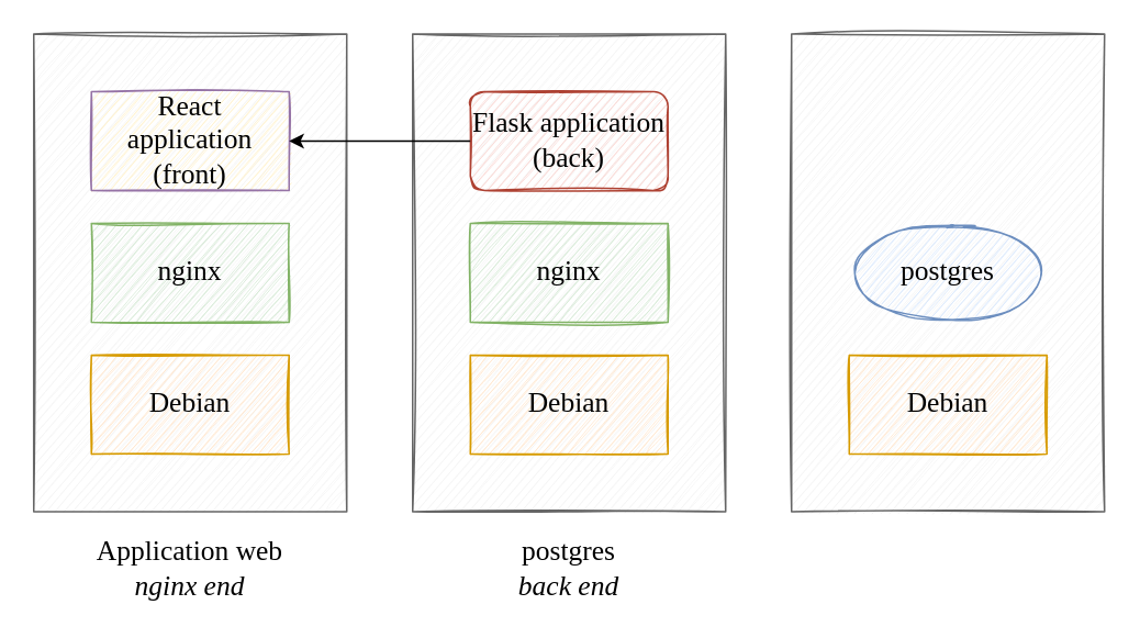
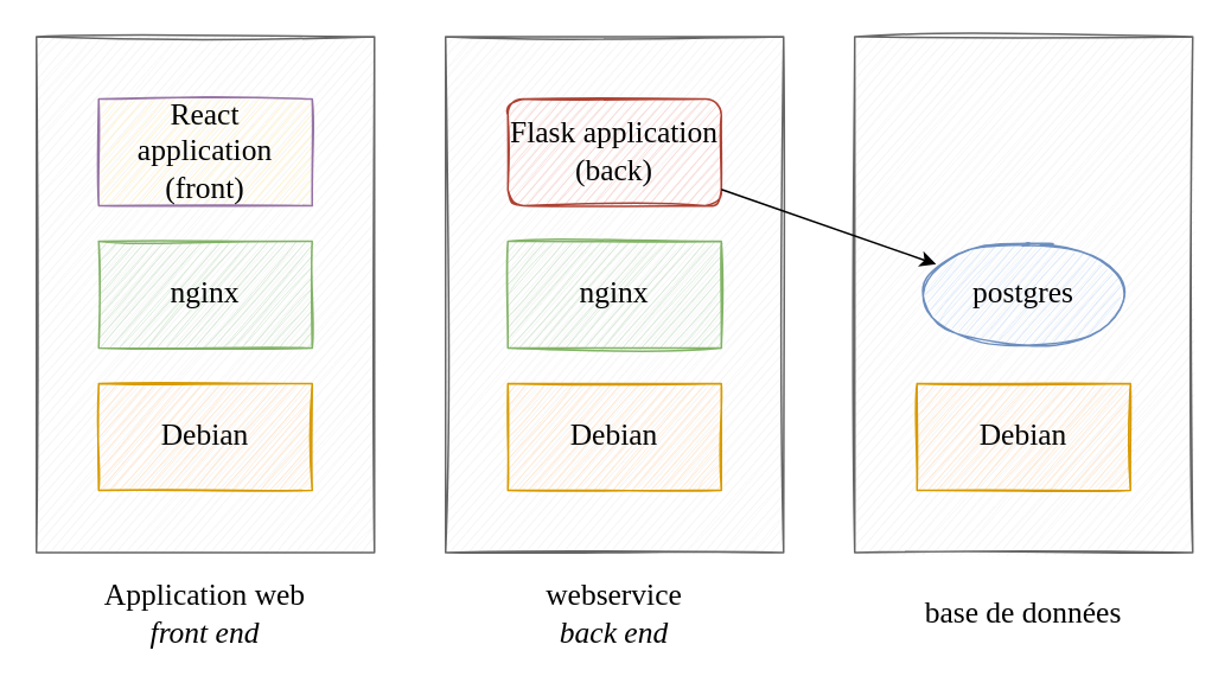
- <mxCell id="13" value="" style="endArrow=classic;html=1;fontFamily=Architects Daughter;horizontal=1;fontSize=17;" parent="1" source="10" target="7" edge="1"><mxGeometry width="50" height="50" relative="1" as="geometry"><mxPoint x="285" y="85" as="sourcePoint" /><mxPoint x="335" y="35" as="targetPoint" /></mxGeometry></mxCell>
+ <mxCell id="13" value="" style="endArrow=classic;html=1;fontFamily=Architects Daughter;horizontal=1;fontSize=17;" parent="1" source="10" target="12" edge="1"><mxGeometry width="50" height="50" relative="1" as="geometry"><mxPoint x="285" y="85" as="sourcePoint" /><mxPoint x="335" y="35" as="targetPoint" /></mxGeometry></mxCell>
- <mxCell id="14" value="&lt;span style=&quot;color: rgb(0 , 0 , 0) ; font-size: 17px ; font-style: normal ; font-weight: 400 ; letter-spacing: normal ; text-align: center ; text-indent: 0px ; text-transform: none ; word-spacing: 0px ; display: inline ; float: none&quot;&gt;Application web&lt;/span&gt;&lt;br style=&quot;color: rgb(0 , 0 , 0) ; font-size: 17px ; font-style: normal ; font-weight: 400 ; letter-spacing: normal ; text-align: center ; text-indent: 0px ; text-transform: none ; word-spacing: 0px&quot;&gt;&lt;i style=&quot;color: rgb(0 , 0 , 0) ; font-size: 17px ; font-weight: 400 ; letter-spacing: normal ; text-align: center ; text-indent: 0px ; text-transform: none ; word-spacing: 0px&quot;&gt;nginx end&lt;/i&gt;" style="text;html=1;align=center;verticalAlign=middle;whiteSpace=wrap;rounded=0;fontFamily=Architects Daughter;fontSize=17;" vertex="1" parent="1"><mxGeometry x="45" y="325" width="140" height="40" as="geometry" /></mxCell>
+ <mxCell id="14" value="&lt;span style=&quot;color: rgb(0 , 0 , 0) ; font-size: 17px ; font-style: normal ; font-weight: 400 ; letter-spacing: normal ; text-align: center ; text-indent: 0px ; text-transform: none ; word-spacing: 0px ; display: inline ; float: none&quot;&gt;Application web&lt;/span&gt;&lt;br style=&quot;color: rgb(0 , 0 , 0) ; font-size: 17px ; font-style: normal ; font-weight: 400 ; letter-spacing: normal ; text-align: center ; text-indent: 0px ; text-transform: none ; word-spacing: 0px&quot;&gt;&lt;i style=&quot;color: rgb(0 , 0 , 0) ; font-size: 17px ; font-weight: 400 ; letter-spacing: normal ; text-align: center ; text-indent: 0px ; text-transform: none ; word-spacing: 0px&quot;&gt;front end&lt;/i&gt;" style="text;html=1;align=center;verticalAlign=middle;whiteSpace=wrap;rounded=0;fontFamily=Architects Daughter;fontSize=17;" vertex="1" parent="1"><mxGeometry x="45" y="325" width="140" height="40" as="geometry" /></mxCell>
- <mxCell id="15" value="&lt;font style=&quot;font-size: 17px&quot;&gt;postgres&lt;/font&gt;&lt;br style=&quot;color: rgb(0 , 0 , 0) ; font-size: 17px ; font-style: normal ; font-weight: 400 ; letter-spacing: normal ; text-align: center ; text-indent: 0px ; text-transform: none ; word-spacing: 0px&quot;&gt;&lt;i style=&quot;color: rgb(0 , 0 , 0) ; font-size: 17px ; font-weight: 400 ; letter-spacing: normal ; text-align: center ; text-indent: 0px ; text-transform: none ; word-spacing: 0px&quot;&gt;back end&lt;/i&gt;" style="text;html=1;strokeColor=none;fillColor=none;align=center;verticalAlign=middle;whiteSpace=wrap;rounded=0;fontFamily=Architects Daughter;fontSize=17;" vertex="1" parent="1"><mxGeometry x="275" y="325" width="140" height="40" as="geometry" /></mxCell>
+ <mxCell id="15" value="&lt;font style=&quot;font-size: 17px&quot;&gt;webservice&lt;/font&gt;&lt;br style=&quot;color: rgb(0 , 0 , 0) ; font-size: 17px ; font-style: normal ; font-weight: 400 ; letter-spacing: normal ; text-align: center ; text-indent: 0px ; text-transform: none ; word-spacing: 0px&quot;&gt;&lt;i style=&quot;color: rgb(0 , 0 , 0) ; font-size: 17px ; font-weight: 400 ; letter-spacing: normal ; text-align: center ; text-indent: 0px ; text-transform: none ; word-spacing: 0px&quot;&gt;back end&lt;/i&gt;" style="text;html=1;strokeColor=none;fillColor=none;align=center;verticalAlign=middle;whiteSpace=wrap;rounded=0;fontFamily=Architects Daughter;fontSize=17;" vertex="1" parent="1"><mxGeometry x="275" y="325" width="140" height="40" as="geometry" /></mxCell>
+ <mxCell id="16" value="&lt;font style=&quot;font-size: 17px&quot;&gt;base de données&lt;/font&gt;" style="text;html=1;strokeColor=none;fillColor=none;align=center;verticalAlign=middle;whiteSpace=wrap;rounded=0;fontFamily=Architects Daughter;fontSize=17;" vertex="1" parent="1"><mxGeometry x="505" y="325" width="140" height="40" as="geometry" /></mxCell>
